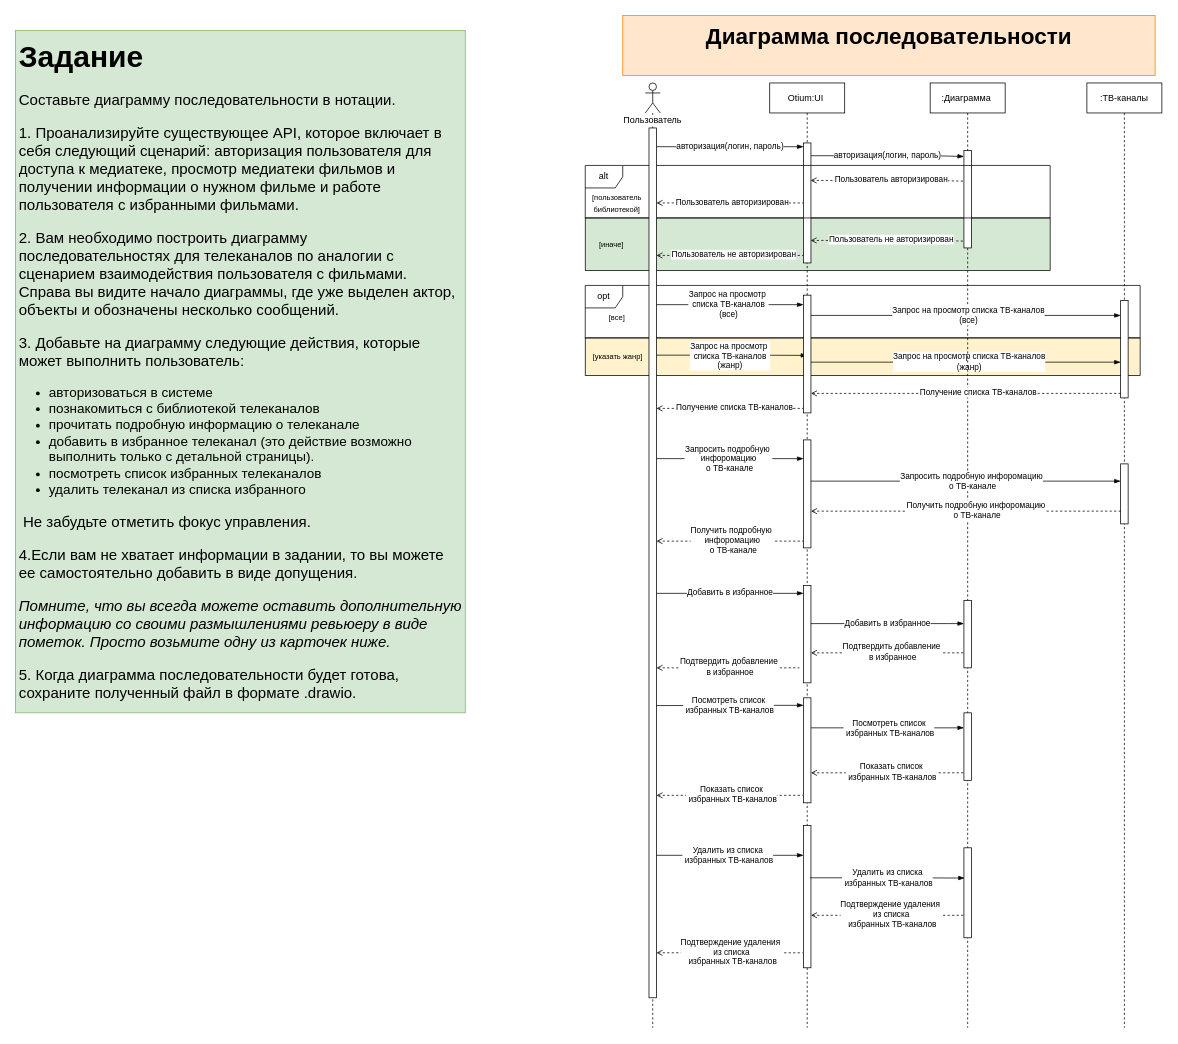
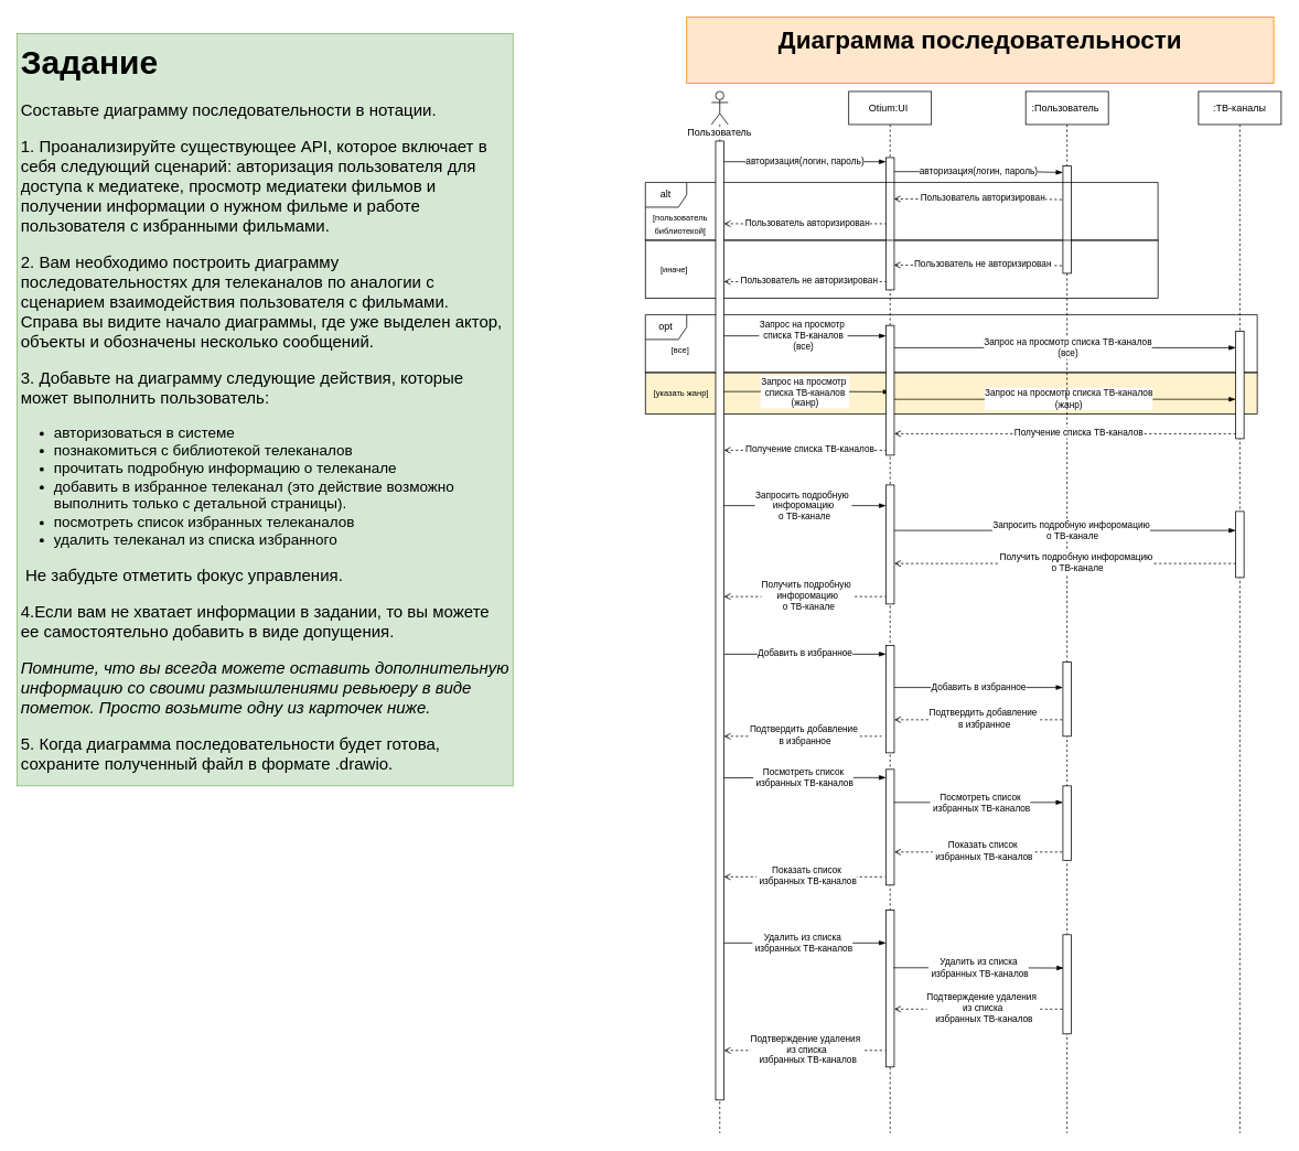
- <mxCell id="31" value=":Диаграмма&amp;nbsp;" style="shape=umlLifeline;perimeter=lifelinePerimeter;whiteSpace=wrap;html=1;container=1;collapsible=0;recursiveResize=0;outlineConnect=0;" parent="1" vertex="1"><mxGeometry x="1240" y="110" width="100" height="1260" as="geometry" /></mxCell>
+ <mxCell id="31" value=":Пользователь&amp;nbsp;" style="shape=umlLifeline;perimeter=lifelinePerimeter;whiteSpace=wrap;html=1;container=1;collapsible=0;recursiveResize=0;outlineConnect=0;" parent="1" vertex="1"><mxGeometry x="1240" y="110" width="100" height="1260" as="geometry" /></mxCell>
- <mxCell id="3" value="&lt;font style=&quot;font-size: 10px;&quot;&gt;&amp;nbsp; &amp;nbsp; &amp;nbsp; [иначе]&lt;/font&gt;" style="html=1;whiteSpace=wrap;align=left;fillColor=#d5e8d4;" vertex="1" parent="1"><mxGeometry x="780" y="290" width="620" height="70" as="geometry" /></mxCell>
+ <mxCell id="3" value="&lt;font style=&quot;font-size: 10px;&quot;&gt;&amp;nbsp; &amp;nbsp; &amp;nbsp; [иначе]&lt;/font&gt;" style="html=1;whiteSpace=wrap;align=left;" vertex="1" parent="1"><mxGeometry x="780" y="290" width="620" height="70" as="geometry" /></mxCell>
